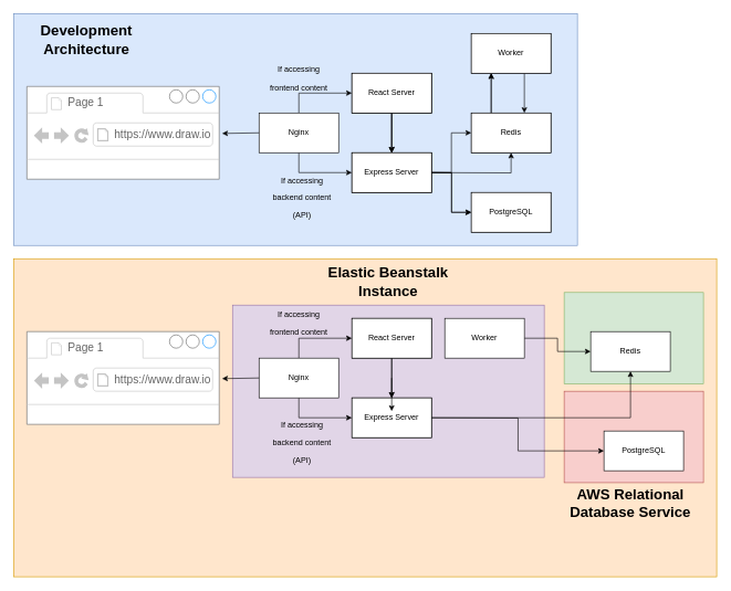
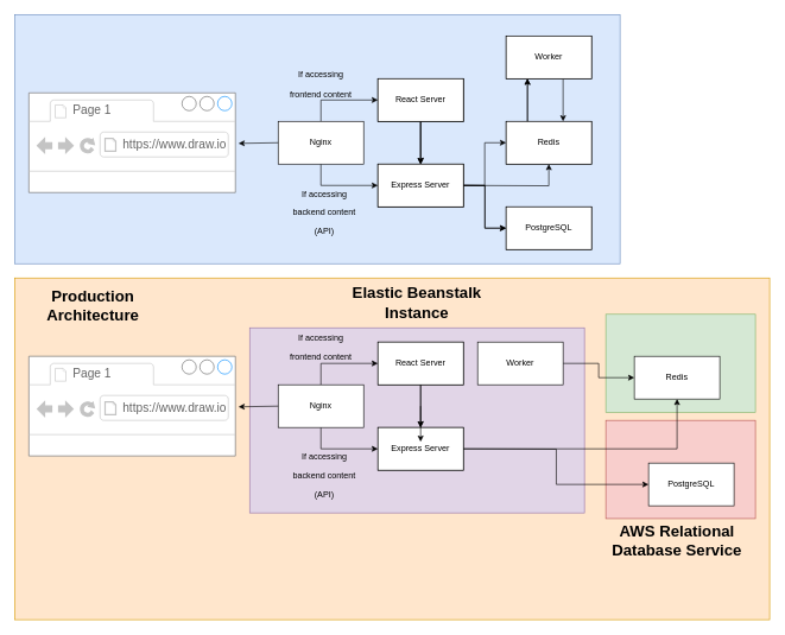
- <mxCell id="24" value="Development Architecture" style="text;html=1;align=center;verticalAlign=middle;whiteSpace=wrap;rounded=0;fontSize=22;fontStyle=1" parent="1" vertex="1"><mxGeometry x="40" y="40" width="180" height="40" as="geometry" /></mxCell>
+ <mxCell id="50" value="Production Architecture" style="text;html=1;align=center;verticalAlign=middle;whiteSpace=wrap;rounded=0;fontSize=22;fontStyle=1" vertex="1" parent="1"><mxGeometry x="40" y="410" width="180" height="40" as="geometry" /></mxCell>
